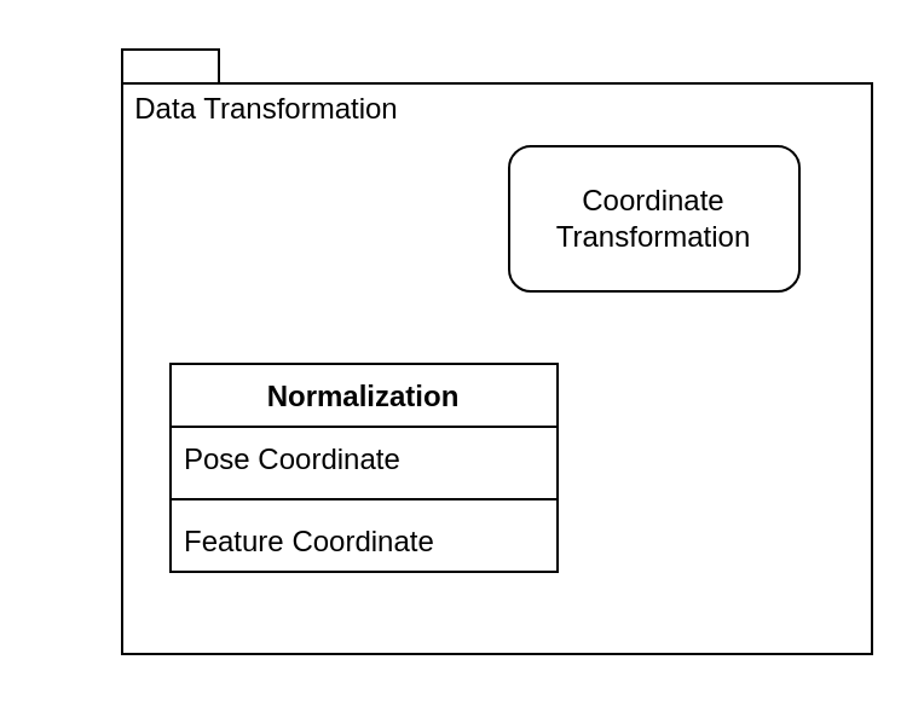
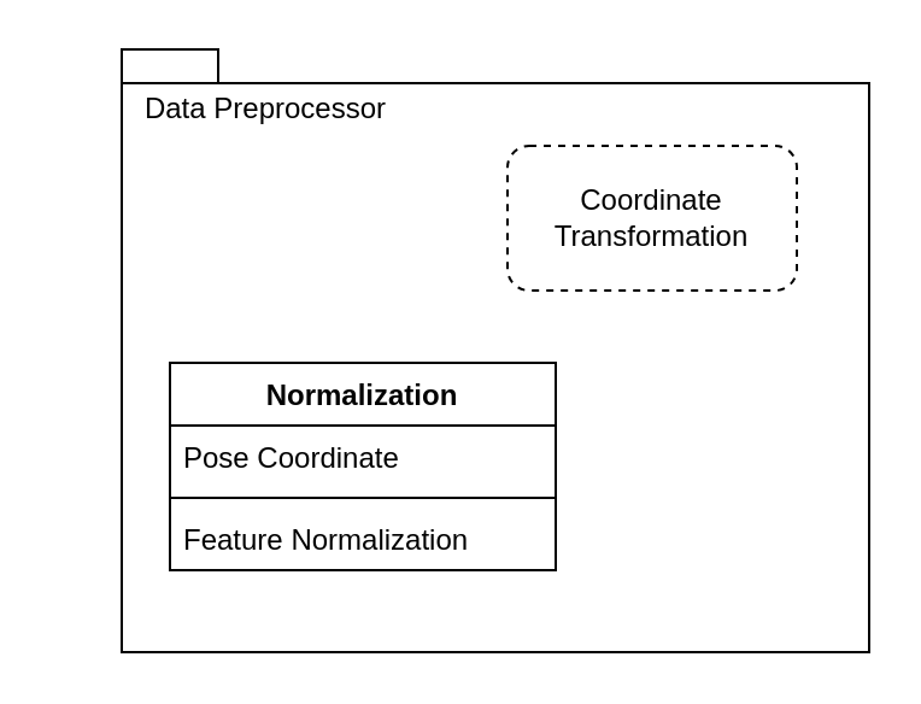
- <mxCell id="3" value="Data Transformation" style="text;html=1;align=center;verticalAlign=middle;whiteSpace=wrap;rounded=0;" vertex="1" parent="1"><mxGeometry x="20" y="30" width="180" height="30" as="geometry" /></mxCell>
+ <mxCell id="3" value="Data Preprocessor" style="text;html=1;align=center;verticalAlign=middle;whiteSpace=wrap;rounded=0;" vertex="1" parent="1"><mxGeometry x="20" y="30" width="180" height="30" as="geometry" /></mxCell>
- <mxCell id="8" value="Coordinate Transformation" style="rounded=1;whiteSpace=wrap;html=1;" vertex="1" parent="1"><mxGeometry x="210" y="60" width="120" height="60" as="geometry" /></mxCell>
+ <mxCell id="8" value="Coordinate Transformation" style="rounded=1;whiteSpace=wrap;html=1;dashed=1;" vertex="1" parent="1"><mxGeometry x="210" y="60" width="120" height="60" as="geometry" /></mxCell>
- <mxCell id="7" value="Feature Coordinate" style="text;strokeColor=none;fillColor=none;align=left;verticalAlign=top;spacingLeft=4;spacingRight=4;overflow=hidden;rotatable=0;points=[[0,0.5],[1,0.5]];portConstraint=eastwest;whiteSpace=wrap;html=1;" vertex="1" parent="4"><mxGeometry y="60" width="160" height="26" as="geometry" /></mxCell>
+ <mxCell id="7" value="Feature Normalization" style="text;strokeColor=none;fillColor=none;align=left;verticalAlign=top;spacingLeft=4;spacingRight=4;overflow=hidden;rotatable=0;points=[[0,0.5],[1,0.5]];portConstraint=eastwest;whiteSpace=wrap;html=1;" vertex="1" parent="4"><mxGeometry y="60" width="160" height="26" as="geometry" /></mxCell>
